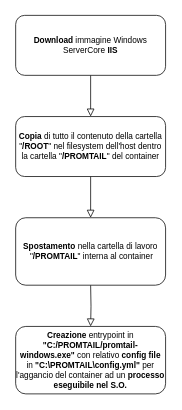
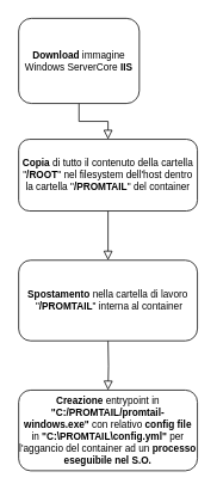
- <mxCell id="6" value="&lt;b&gt;Download&lt;/b&gt; immagine Windows ServerCore &lt;b&gt;IIS&lt;/b&gt;" style="rounded=1;whiteSpace=wrap;html=1;fontSize=11;glass=0;strokeWidth=1;shadow=0;" vertex="1" parent="1"><mxGeometry x="20" y="20" width="200" height="80" as="geometry" /></mxCell>
+ <mxCell id="6" value="&lt;b&gt;Download&lt;/b&gt; immagine Windows ServerCore &lt;b&gt;IIS&lt;/b&gt;" style="rounded=1;whiteSpace=wrap;html=1;fontSize=11;glass=0;strokeWidth=1;shadow=0;" vertex="1" parent="1"><mxGeometry x="20" y="20" width="135" height="95" as="geometry" /></mxCell>
